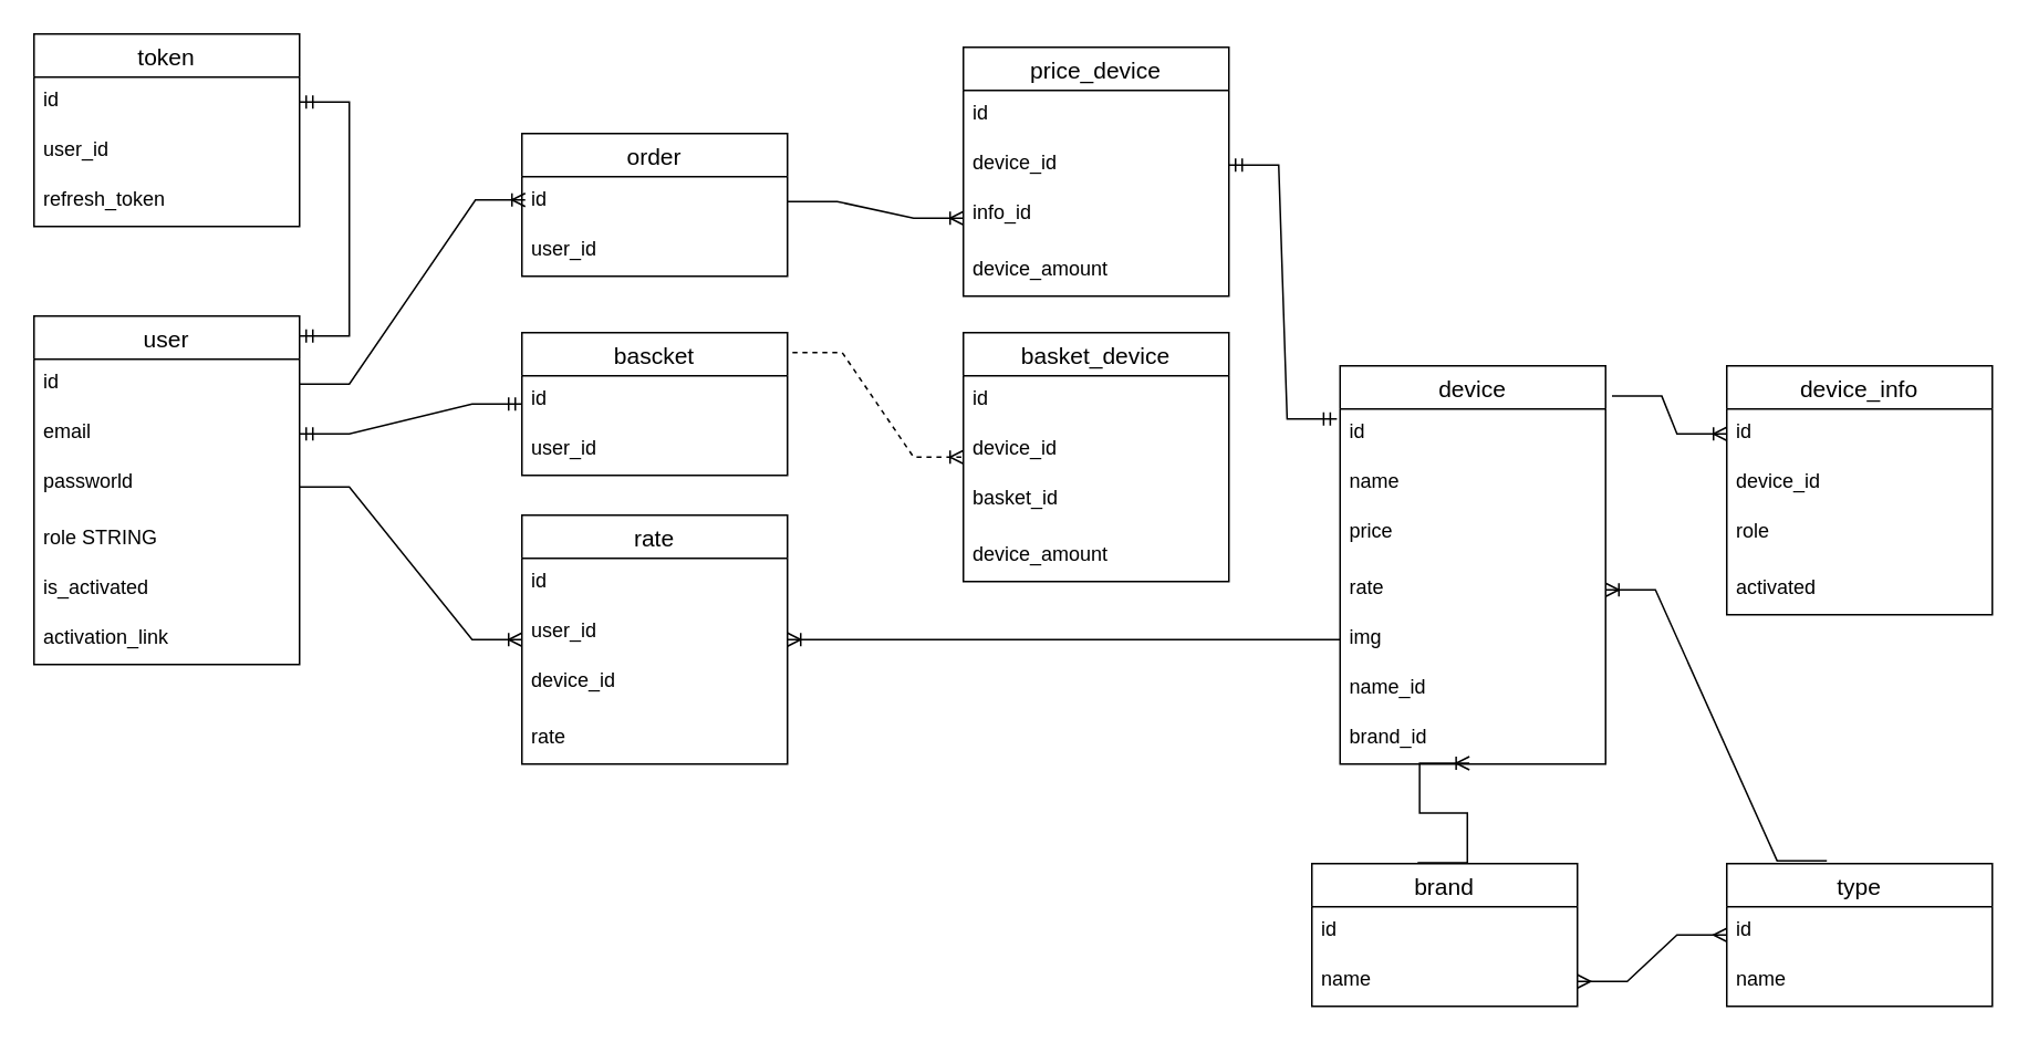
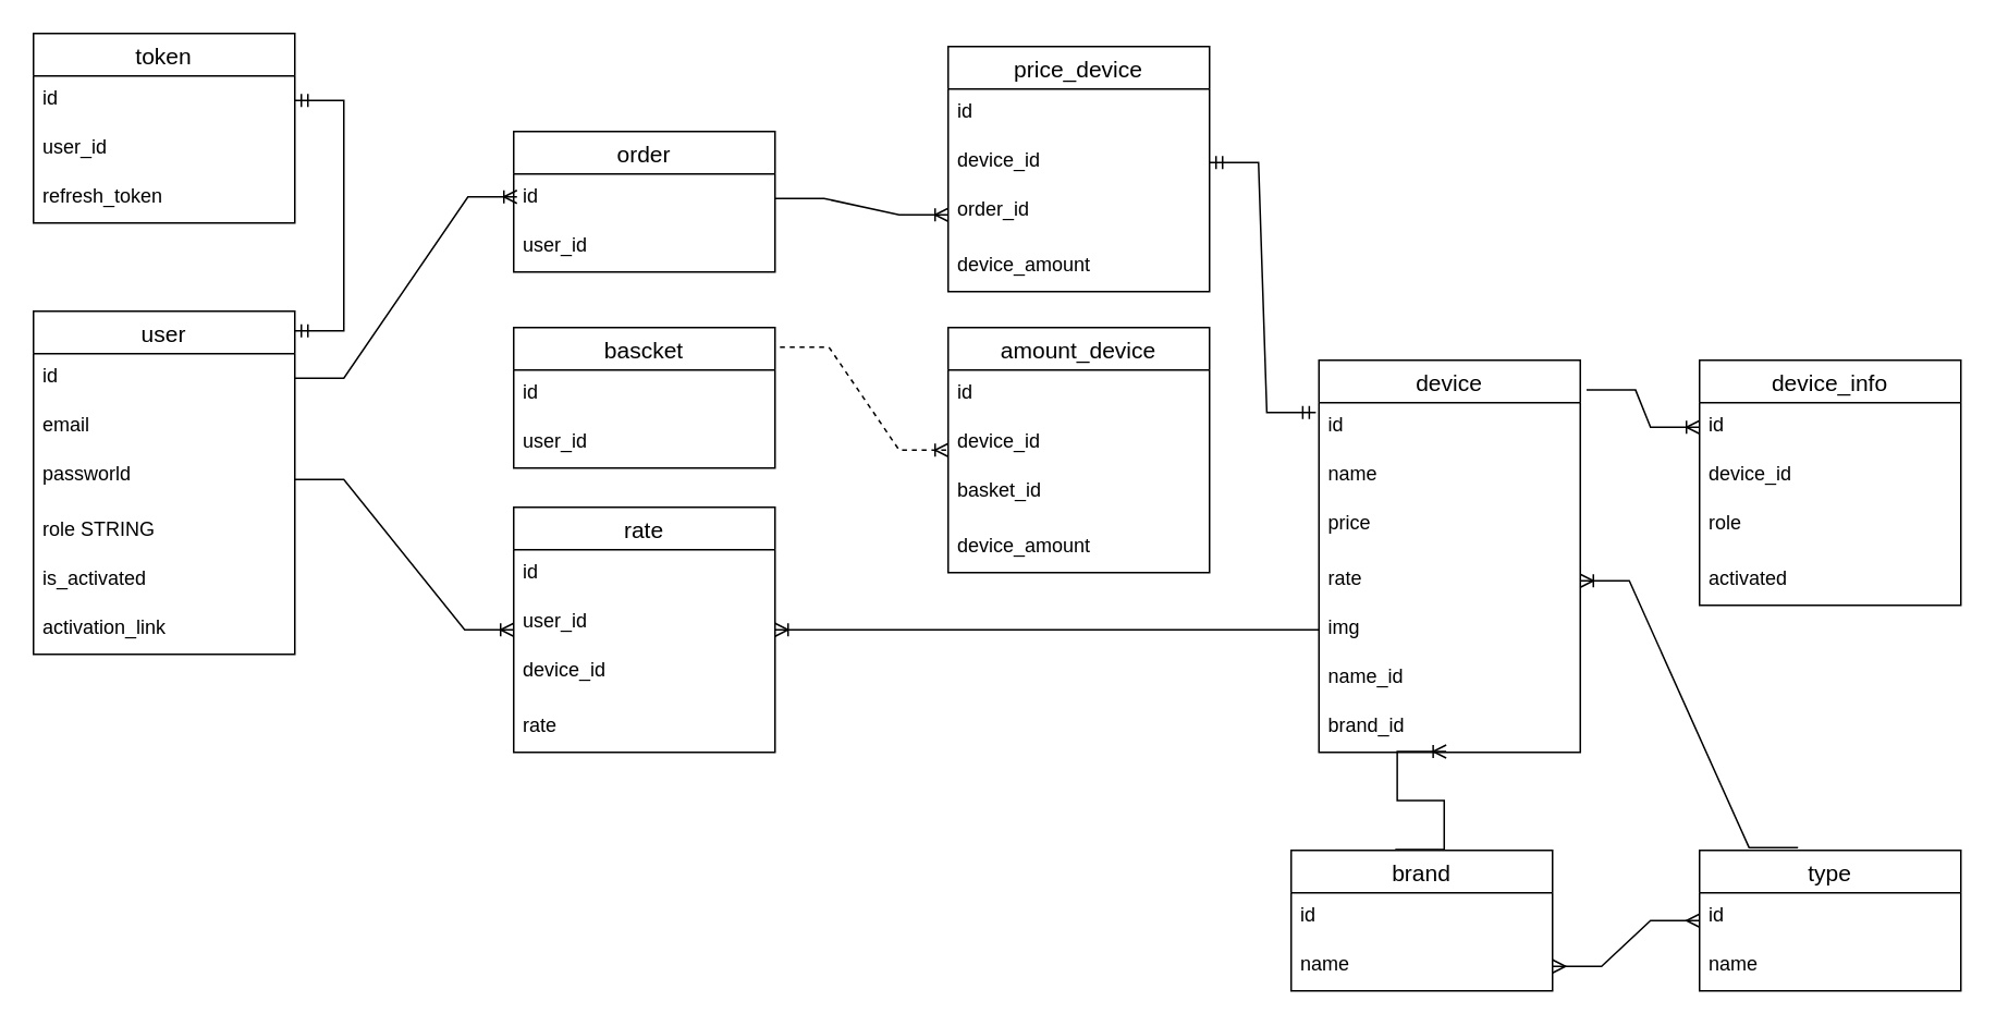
- <mxCell id="55" value="info_id" style="text;strokeColor=none;fillColor=none;spacingLeft=4;spacingRight=4;overflow=hidden;rotatable=0;points=[[0,0.5],[1,0.5]];portConstraint=eastwest;fontSize=12;" parent="52" vertex="1"><mxGeometry y="86" width="160" height="34" as="geometry" /></mxCell>
+ <mxCell id="55" value="order_id" style="text;strokeColor=none;fillColor=none;spacingLeft=4;spacingRight=4;overflow=hidden;rotatable=0;points=[[0,0.5],[1,0.5]];portConstraint=eastwest;fontSize=12;" parent="52" vertex="1"><mxGeometry y="86" width="160" height="34" as="geometry" /></mxCell>
- <mxCell id="36" value="basket_device" style="swimlane;fontStyle=0;childLayout=stackLayout;horizontal=1;startSize=26;horizontalStack=0;resizeParent=1;resizeParentMax=0;resizeLast=0;collapsible=1;marginBottom=0;align=center;fontSize=14;" parent="1" vertex="1"><mxGeometry x="580" y="200" width="160" height="150" as="geometry" /></mxCell>
+ <mxCell id="36" value="amount_device" style="swimlane;fontStyle=0;childLayout=stackLayout;horizontal=1;startSize=26;horizontalStack=0;resizeParent=1;resizeParentMax=0;resizeLast=0;collapsible=1;marginBottom=0;align=center;fontSize=14;" parent="1" vertex="1"><mxGeometry x="580" y="200" width="160" height="150" as="geometry" /></mxCell>
- <mxCell id="12" value="" style="edgeStyle=entityRelationEdgeStyle;fontSize=12;html=1;endArrow=ERmandOne;startArrow=ERmandOne;rounded=0;exitX=1;exitY=0.5;exitDx=0;exitDy=0;" parent="1" source="4" target="9" edge="1"><mxGeometry width="100" height="100" relative="1" as="geometry"><mxPoint x="294" y="370" as="sourcePoint" /><mxPoint x="394" y="270" as="targetPoint" /></mxGeometry></mxCell>
